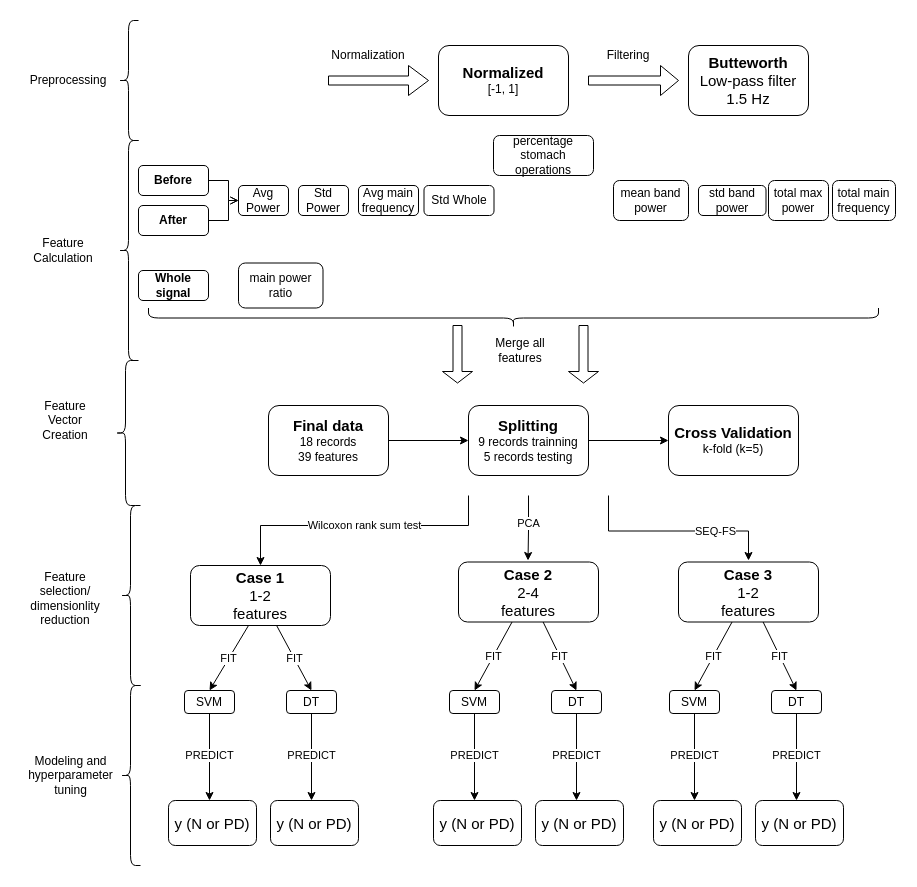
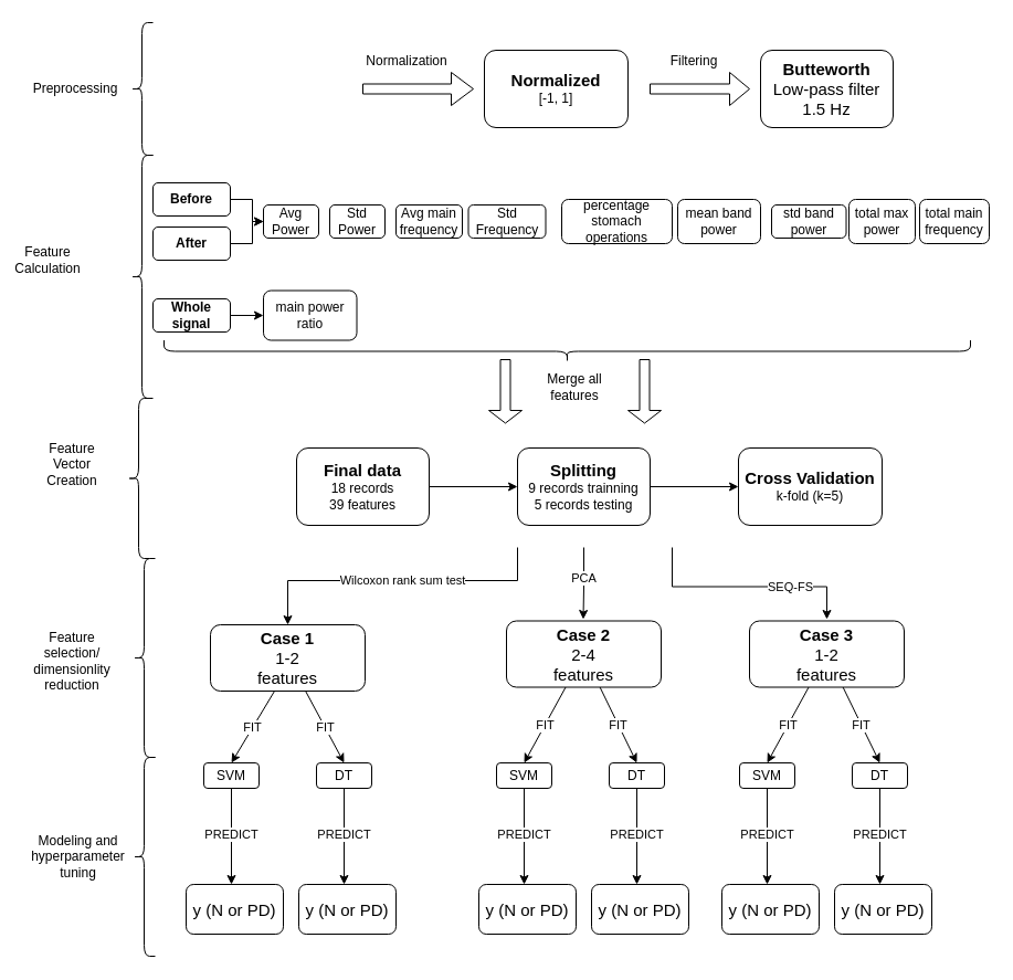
- <mxCell id="26" value="percentage stomach operations" style="rounded=1;whiteSpace=wrap;html=1;fontSize=12;glass=0;strokeWidth=1;shadow=0;" vertex="1" parent="1"><mxGeometry x="493" y="135" width="100" height="40" as="geometry" /></mxCell>
+ <mxCell id="26" value="percentage stomach operations" style="rounded=1;whiteSpace=wrap;html=1;fontSize=12;glass=0;strokeWidth=1;shadow=0;" vertex="1" parent="1"><mxGeometry x="508" y="180" width="100" height="40" as="geometry" /></mxCell>
- <mxCell id="29" value="" style="edgeStyle=orthogonalEdgeStyle;rounded=0;orthogonalLoop=1;jettySize=auto;html=1;entryX=0;entryY=0.5;entryDx=0;entryDy=0;endArrow=open;" edge="1" parent="1" source="30" target="21"><mxGeometry relative="1" as="geometry"><mxPoint x="240.75" y="170" as="targetPoint" /></mxGeometry></mxCell>
+ <mxCell id="29" value="" style="edgeStyle=orthogonalEdgeStyle;rounded=0;orthogonalLoop=1;jettySize=auto;html=1;entryX=0;entryY=0.5;entryDx=0;entryDy=0;" edge="1" parent="1" source="30" target="21"><mxGeometry relative="1" as="geometry"><mxPoint x="240.75" y="170" as="targetPoint" /></mxGeometry></mxCell>
- <mxCell id="24" value="Std Whole" style="rounded=1;whiteSpace=wrap;html=1;fontSize=12;glass=0;strokeWidth=1;shadow=0;" vertex="1" parent="1"><mxGeometry x="423.5" y="185" width="70" height="30" as="geometry" /></mxCell>
+ <mxCell id="24" value="Std Frequency" style="rounded=1;whiteSpace=wrap;html=1;fontSize=12;glass=0;strokeWidth=1;shadow=0;" vertex="1" parent="1"><mxGeometry x="423.5" y="185" width="70" height="30" as="geometry" /></mxCell>
- <mxCell id="20" value="Feature Calculation" style="text;html=1;strokeColor=none;fillColor=none;align=center;verticalAlign=middle;whiteSpace=wrap;rounded=0;" vertex="1" parent="1"><mxGeometry x="43" y="240" width="40" height="20" as="geometry" /></mxCell>
+ <mxCell id="20" value="Feature Calculation" style="text;html=1;strokeColor=none;fillColor=none;align=center;verticalAlign=middle;whiteSpace=wrap;rounded=0;" vertex="1" parent="1"><mxGeometry x="23" y="225" width="40" height="20" as="geometry" /></mxCell>
+ <mxCell id="35" value="" style="edgeStyle=orthogonalEdgeStyle;rounded=0;orthogonalLoop=1;jettySize=auto;html=1;" edge="1" parent="1" source="36" target="25"><mxGeometry relative="1" as="geometry" /></mxCell>
